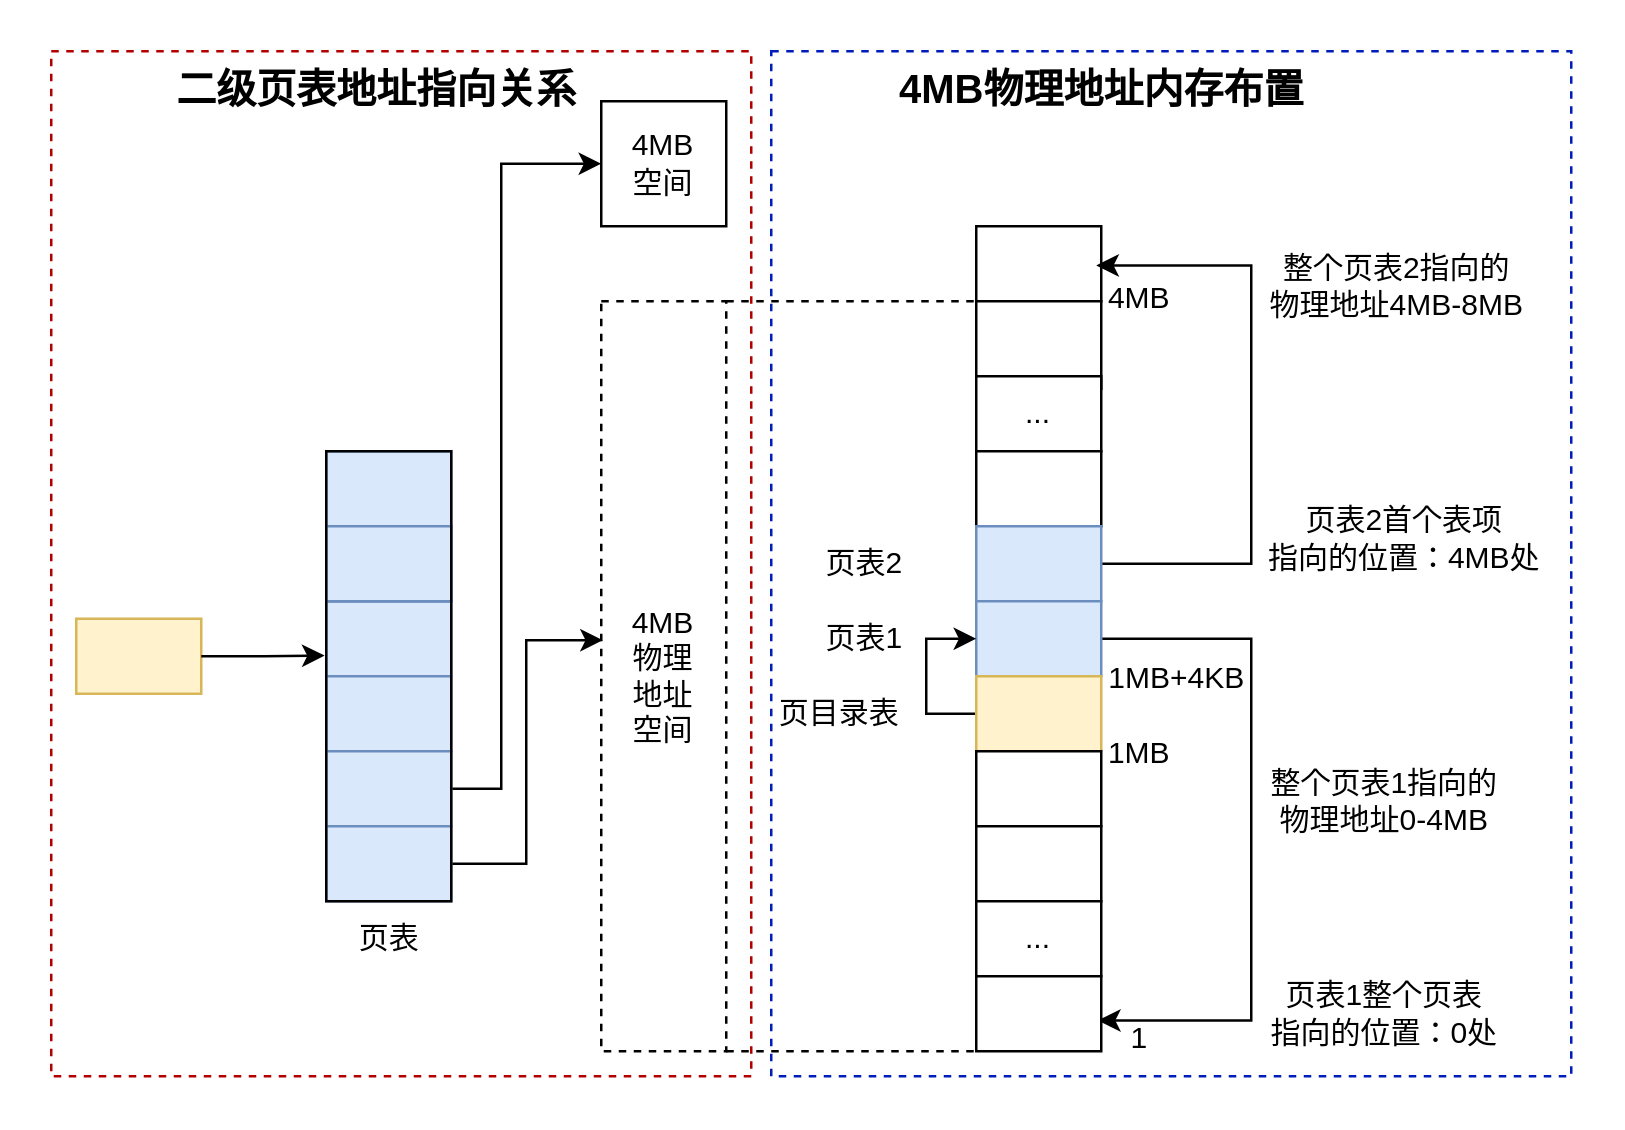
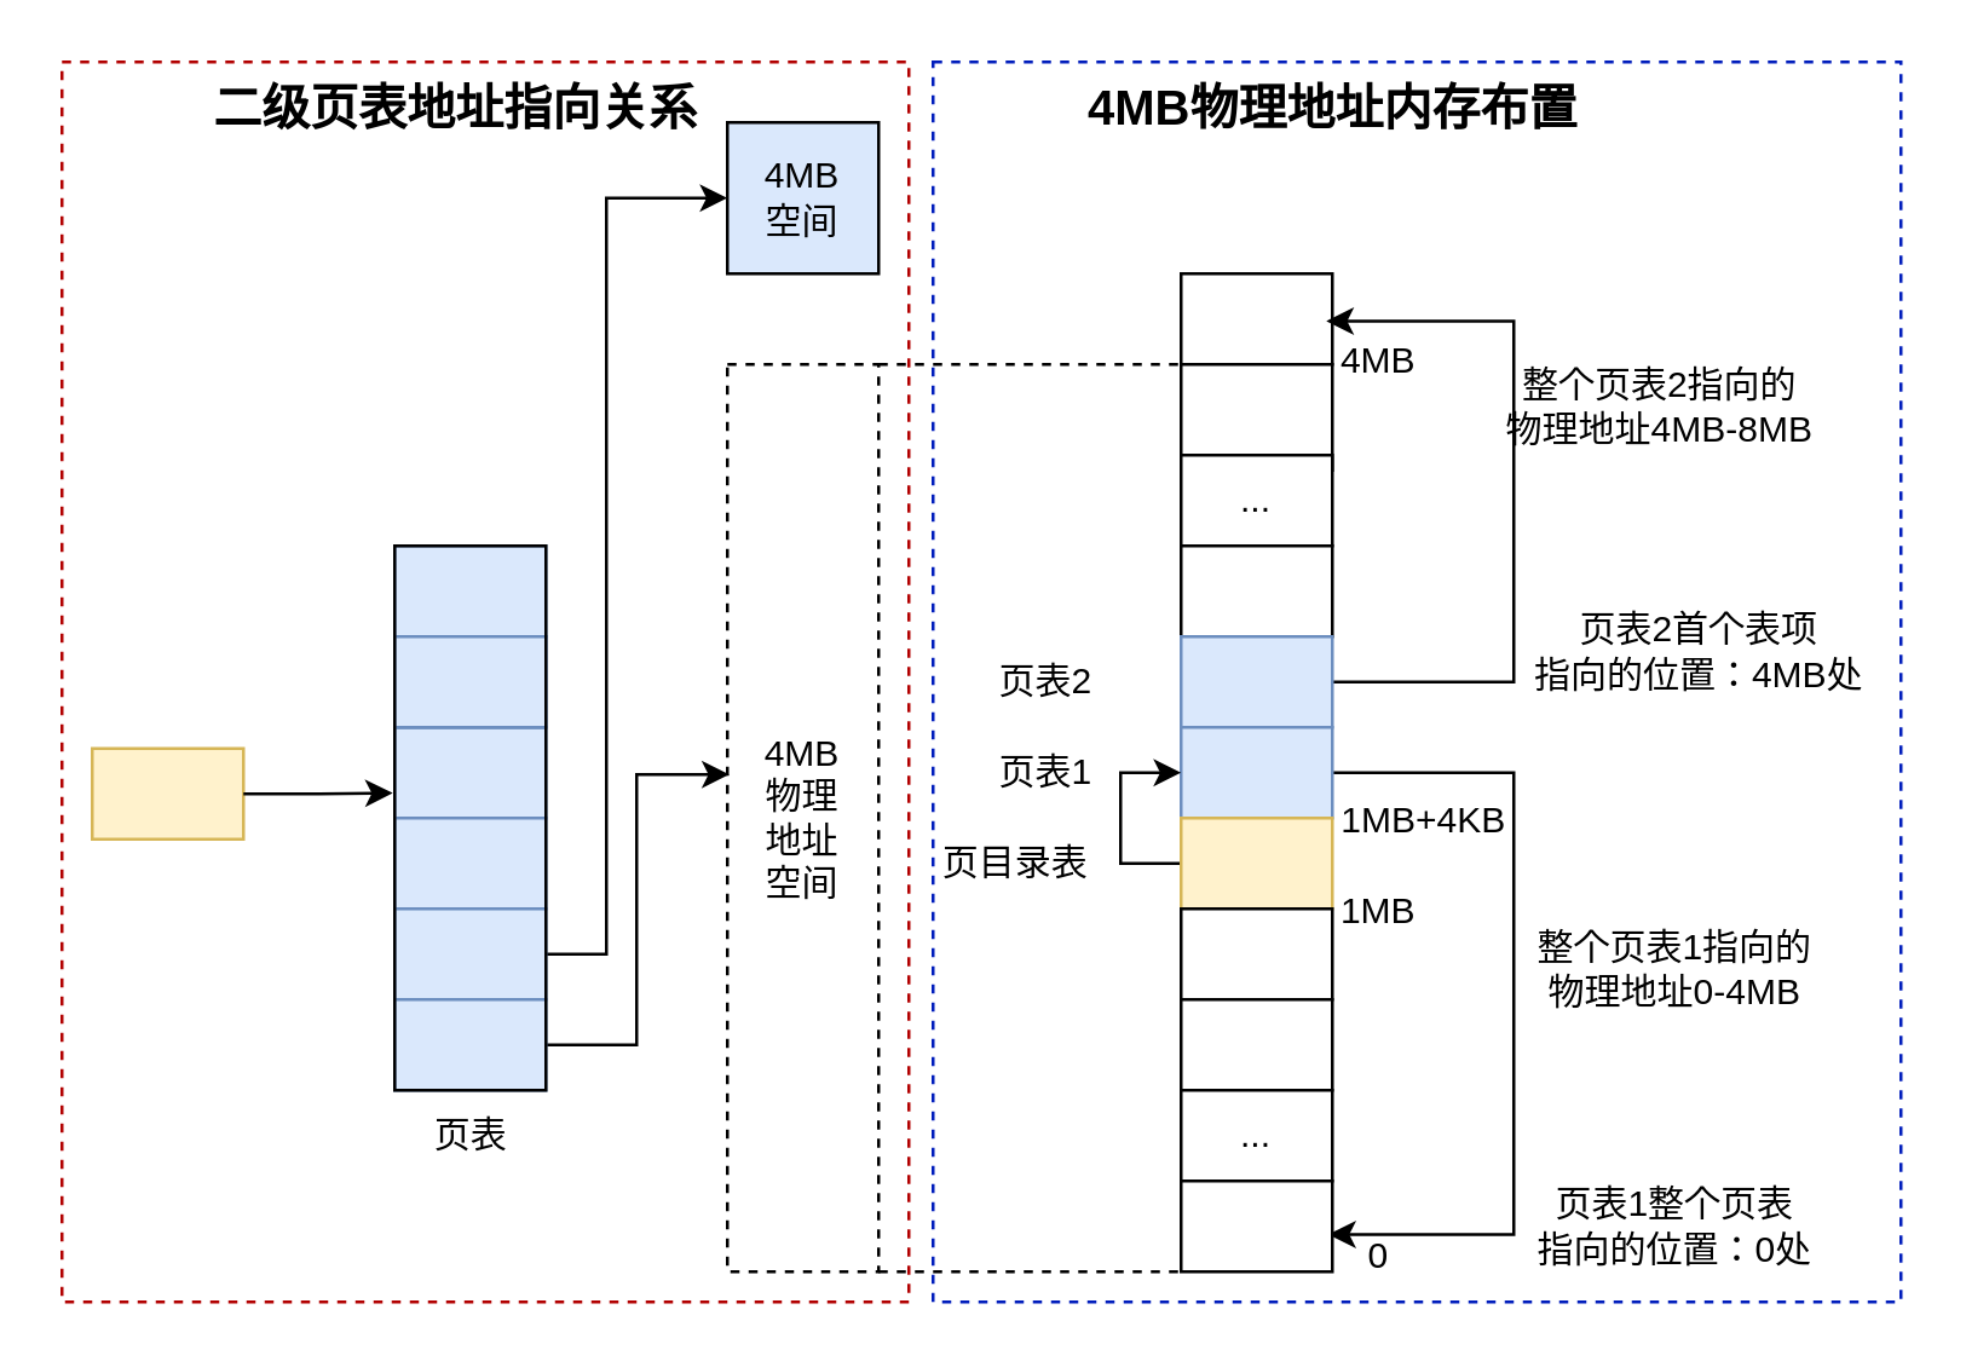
- <mxCell id="40" value="4MB&lt;div&gt;空间&lt;/div&gt;" style="rounded=0;whiteSpace=wrap;html=1;" parent="1" vertex="1"><mxGeometry x="240" y="40" width="50" height="50" as="geometry" /></mxCell>
+ <mxCell id="40" value="4MB&lt;div&gt;空间&lt;/div&gt;" style="rounded=0;whiteSpace=wrap;html=1;fillColor=#dae8fc;" parent="1" vertex="1"><mxGeometry x="240" y="40" width="50" height="50" as="geometry" /></mxCell>
- <mxCell id="26" value="整个页表2指向的&lt;div&gt;物理地址4MB-8MB&lt;/div&gt;" style="text;html=1;align=center;verticalAlign=middle;resizable=0;points=[];autosize=1;strokeColor=none;fillColor=none;" parent="1" vertex="1"><mxGeometry x="498" y="94" width="120" height="40" as="geometry" /></mxCell>
+ <mxCell id="26" value="整个页表2指向的&lt;div&gt;物理地址4MB-8MB&lt;/div&gt;" style="text;html=1;align=center;verticalAlign=middle;resizable=0;points=[];autosize=1;strokeColor=none;fillColor=none;" parent="1" vertex="1"><mxGeometry x="488" y="114" width="120" height="40" as="geometry" /></mxCell>
- <mxCell id="17" value="1" style="text;html=1;align=center;verticalAlign=middle;resizable=0;points=[];autosize=1;strokeColor=none;fillColor=none;" parent="1" vertex="1"><mxGeometry x="440" y="400" width="30" height="30" as="geometry" /></mxCell>
+ <mxCell id="17" value="0" style="text;html=1;align=center;verticalAlign=middle;resizable=0;points=[];autosize=1;strokeColor=none;fillColor=none;" parent="1" vertex="1"><mxGeometry x="440" y="400" width="30" height="30" as="geometry" /></mxCell>
